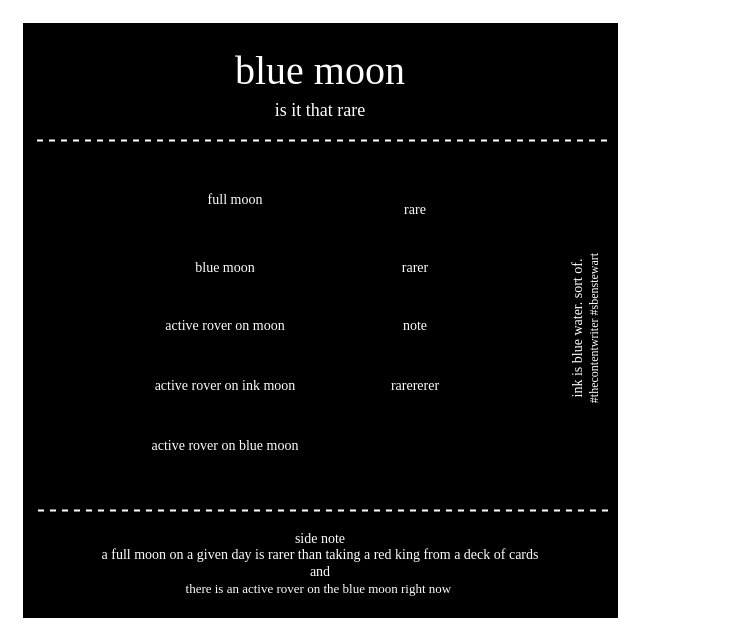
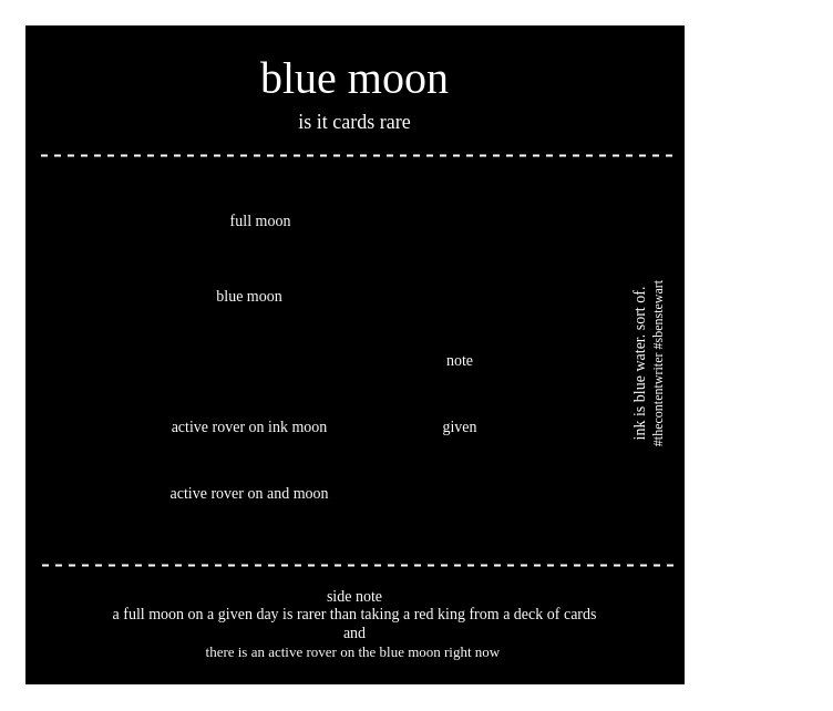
- <mxCell id="4" value="&lt;font face=&quot;xkcd&quot;&gt;&lt;span style=&quot;font-size: 18px&quot;&gt;is it that rare&lt;/span&gt;&lt;br&gt;&lt;/font&gt;" style="text;html=1;strokeColor=none;fillColor=none;align=center;verticalAlign=middle;whiteSpace=wrap;rounded=0;fontColor=#FFFFFF;" parent="1" vertex="1"><mxGeometry x="20" y="100" width="600" height="20" as="geometry" /></mxCell>
+ <mxCell id="4" value="&lt;font face=&quot;xkcd&quot;&gt;&lt;span style=&quot;font-size: 18px&quot;&gt;is it cards rare&lt;/span&gt;&lt;br&gt;&lt;/font&gt;" style="text;html=1;strokeColor=none;fillColor=none;align=center;verticalAlign=middle;whiteSpace=wrap;rounded=0;fontColor=#FFFFFF;" parent="1" vertex="1"><mxGeometry x="20" y="100" width="600" height="20" as="geometry" /></mxCell>
- <mxCell id="10" value="&lt;div style=&quot;&quot;&gt;&lt;font face=&quot;xkcd&quot;&gt;&lt;span style=&quot;font-size: 14px;&quot;&gt;rare&lt;/span&gt;&lt;/font&gt;&lt;/div&gt;" style="text;html=1;strokeColor=none;fillColor=none;align=center;verticalAlign=middle;whiteSpace=wrap;rounded=0;fontColor=#FFFFFF;" parent="1" vertex="1"><mxGeometry x="345" y="195" width="140" height="30" as="geometry" /></mxCell>
- <mxCell id="12" value="&lt;div style=&quot;&quot;&gt;&lt;font face=&quot;xkcd&quot;&gt;&lt;span style=&quot;font-size: 14px;&quot;&gt;rarer&lt;/span&gt;&lt;/font&gt;&lt;/div&gt;" style="text;html=1;strokeColor=none;fillColor=none;align=center;verticalAlign=middle;whiteSpace=wrap;rounded=0;fontColor=#FFFFFF;" vertex="1" parent="1"><mxGeometry x="345" y="253" width="140" height="30" as="geometry" /></mxCell>
- <mxCell id="15" value="&lt;div style=&quot;&quot;&gt;&lt;font face=&quot;xkcd&quot;&gt;&lt;span style=&quot;font-size: 14px;&quot;&gt;active rover on moon&lt;/span&gt;&lt;/font&gt;&lt;/div&gt;" style="text;html=1;strokeColor=none;fillColor=none;align=center;verticalAlign=middle;whiteSpace=wrap;rounded=0;fontColor=#FFFFFF;" vertex="1" parent="1"><mxGeometry x="130" y="311" width="190" height="30" as="geometry" /></mxCell>
- <mxCell id="16" value="&lt;div style=&quot;&quot;&gt;&lt;font face=&quot;xkcd&quot;&gt;&lt;span style=&quot;font-size: 14px;&quot;&gt;rarererer&lt;/span&gt;&lt;/font&gt;&lt;/div&gt;" style="text;html=1;strokeColor=none;fillColor=none;align=center;verticalAlign=middle;whiteSpace=wrap;rounded=0;fontColor=#FFFFFF;" vertex="1" parent="1"><mxGeometry x="345" y="371" width="140" height="30" as="geometry" /></mxCell>
+ <mxCell id="16" value="&lt;div style=&quot;&quot;&gt;&lt;font face=&quot;xkcd&quot;&gt;&lt;span style=&quot;font-size: 14px;&quot;&gt;given&lt;/span&gt;&lt;/font&gt;&lt;/div&gt;" style="text;html=1;strokeColor=none;fillColor=none;align=center;verticalAlign=middle;whiteSpace=wrap;rounded=0;fontColor=#FFFFFF;" vertex="1" parent="1"><mxGeometry x="345" y="371" width="140" height="30" as="geometry" /></mxCell>
- <mxCell id="18" value="&lt;div style=&quot;&quot;&gt;&lt;font face=&quot;xkcd&quot;&gt;&lt;span style=&quot;font-size: 14px;&quot;&gt;active rover on blue moon&lt;/span&gt;&lt;/font&gt;&lt;/div&gt;" style="text;html=1;strokeColor=none;fillColor=none;align=center;verticalAlign=middle;whiteSpace=wrap;rounded=0;fontColor=#FFFFFF;" vertex="1" parent="1"><mxGeometry x="130" y="431" width="190" height="30" as="geometry" /></mxCell>
+ <mxCell id="18" value="&lt;div style=&quot;&quot;&gt;&lt;font face=&quot;xkcd&quot;&gt;&lt;span style=&quot;font-size: 14px;&quot;&gt;active rover on and moon&lt;/span&gt;&lt;/font&gt;&lt;/div&gt;" style="text;html=1;strokeColor=none;fillColor=none;align=center;verticalAlign=middle;whiteSpace=wrap;rounded=0;fontColor=#FFFFFF;" vertex="1" parent="1"><mxGeometry x="130" y="431" width="190" height="30" as="geometry" /></mxCell>
